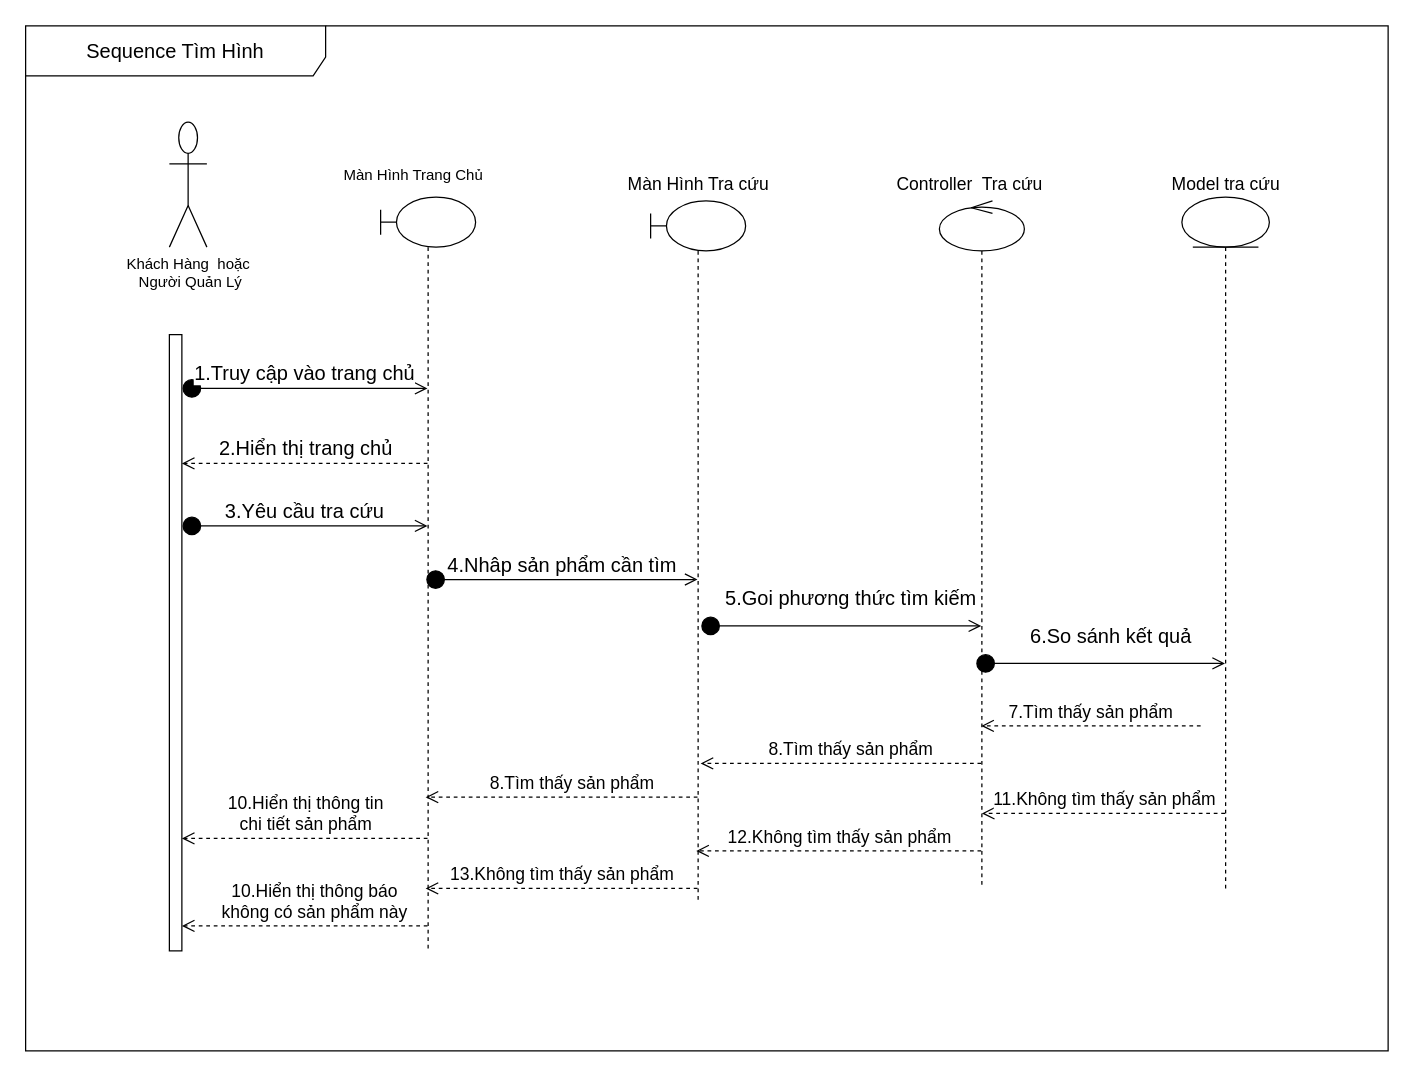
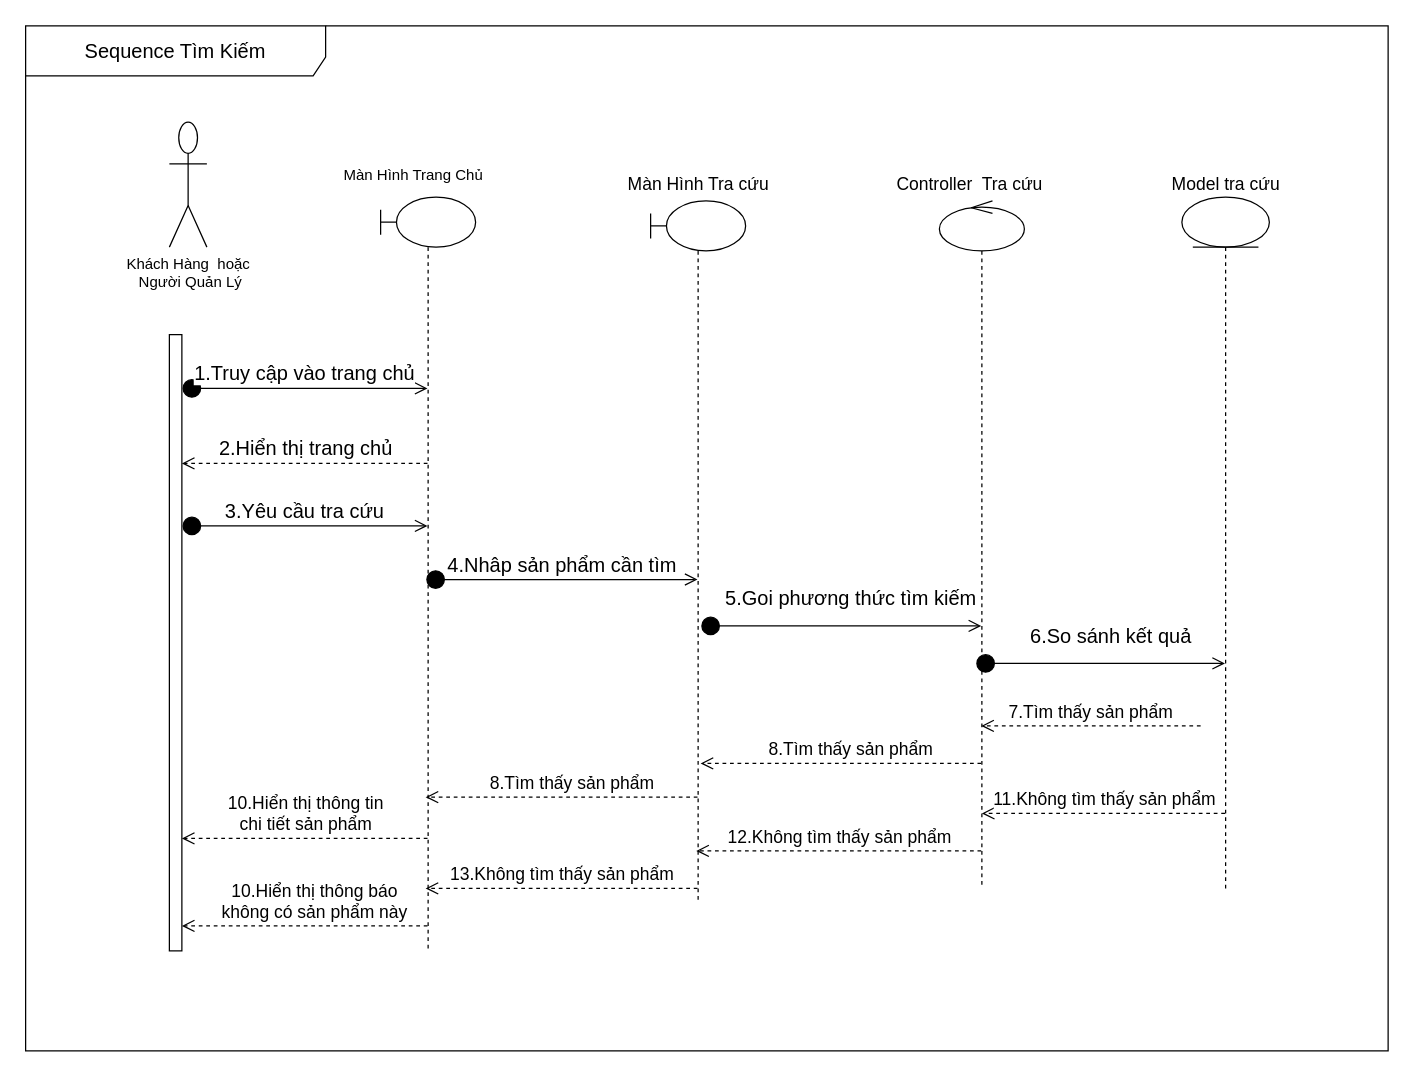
- <mxCell id="26" value="&lt;font size=&quot;3&quot;&gt;Sequence Tìm Hình&lt;/font&gt;" style="shape=umlFrame;whiteSpace=wrap;html=1;width=240;height=40;" vertex="1" parent="1"><mxGeometry x="20" y="20" width="1090" height="820" as="geometry" /></mxCell>
+ <mxCell id="26" value="&lt;font size=&quot;3&quot;&gt;Sequence Tìm Kiếm&lt;/font&gt;" style="shape=umlFrame;whiteSpace=wrap;html=1;width=240;height=40;" vertex="1" parent="1"><mxGeometry x="20" y="20" width="1090" height="820" as="geometry" /></mxCell>
